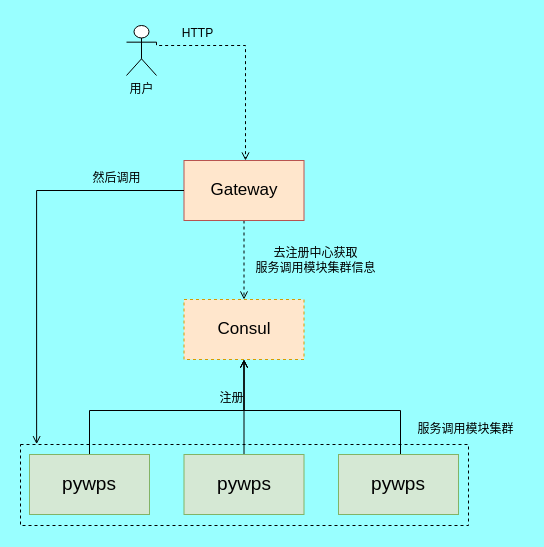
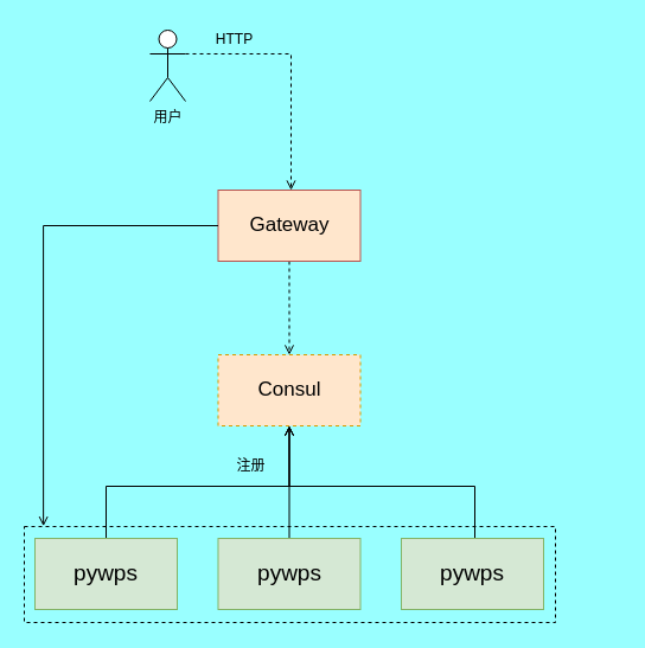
- <mxCell id="10" value="用户" style="shape=umlActor;verticalLabelPosition=bottom;verticalAlign=top;html=1;outlineConnect=0;" parent="1" vertex="1"><mxGeometry x="126" y="25" width="30" height="50" as="geometry" /></mxCell>
+ <mxCell id="10" value="用户" style="shape=umlActor;verticalLabelPosition=bottom;verticalAlign=top;html=1;outlineConnect=0;" parent="1" vertex="1"><mxGeometry x="126" y="25" width="30" height="60" as="geometry" /></mxCell>
- <mxCell id="8" value="然后调用" style="text;html=1;align=center;verticalAlign=middle;resizable=0;points=[];autosize=1;strokeColor=none;fillColor=none;" parent="1" vertex="1"><mxGeometry x="83" y="165" width="66" height="26" as="geometry" /></mxCell>
- <mxCell id="7" value="去注册中心获取&lt;div&gt;服务调用模块集群信息&lt;/div&gt;" style="text;html=1;align=center;verticalAlign=middle;resizable=0;points=[];autosize=1;strokeColor=none;fillColor=none;" parent="1" vertex="1"><mxGeometry x="246" y="239" width="138" height="41" as="geometry" /></mxCell>
- <mxCell id="4" value="注册" style="text;html=1;align=center;verticalAlign=middle;resizable=0;points=[];autosize=1;strokeColor=none;fillColor=none;" parent="1" vertex="1"><mxGeometry x="208" y="383" width="46" height="29" as="geometry" /></mxCell>
+ <mxCell id="4" value="注册" style="text;html=1;align=center;verticalAlign=middle;resizable=0;points=[];autosize=1;strokeColor=none;fillColor=none;" parent="1" vertex="1"><mxGeometry x="188" y="378" width="46" height="29" as="geometry" /></mxCell>
- <mxCell id="18" value="服务调用模块集群" style="text;html=1;align=center;verticalAlign=middle;resizable=0;points=[];autosize=1;strokeColor=none;fillColor=none;" parent="1" vertex="1"><mxGeometry x="408" y="416" width="114" height="26" as="geometry" /></mxCell>
